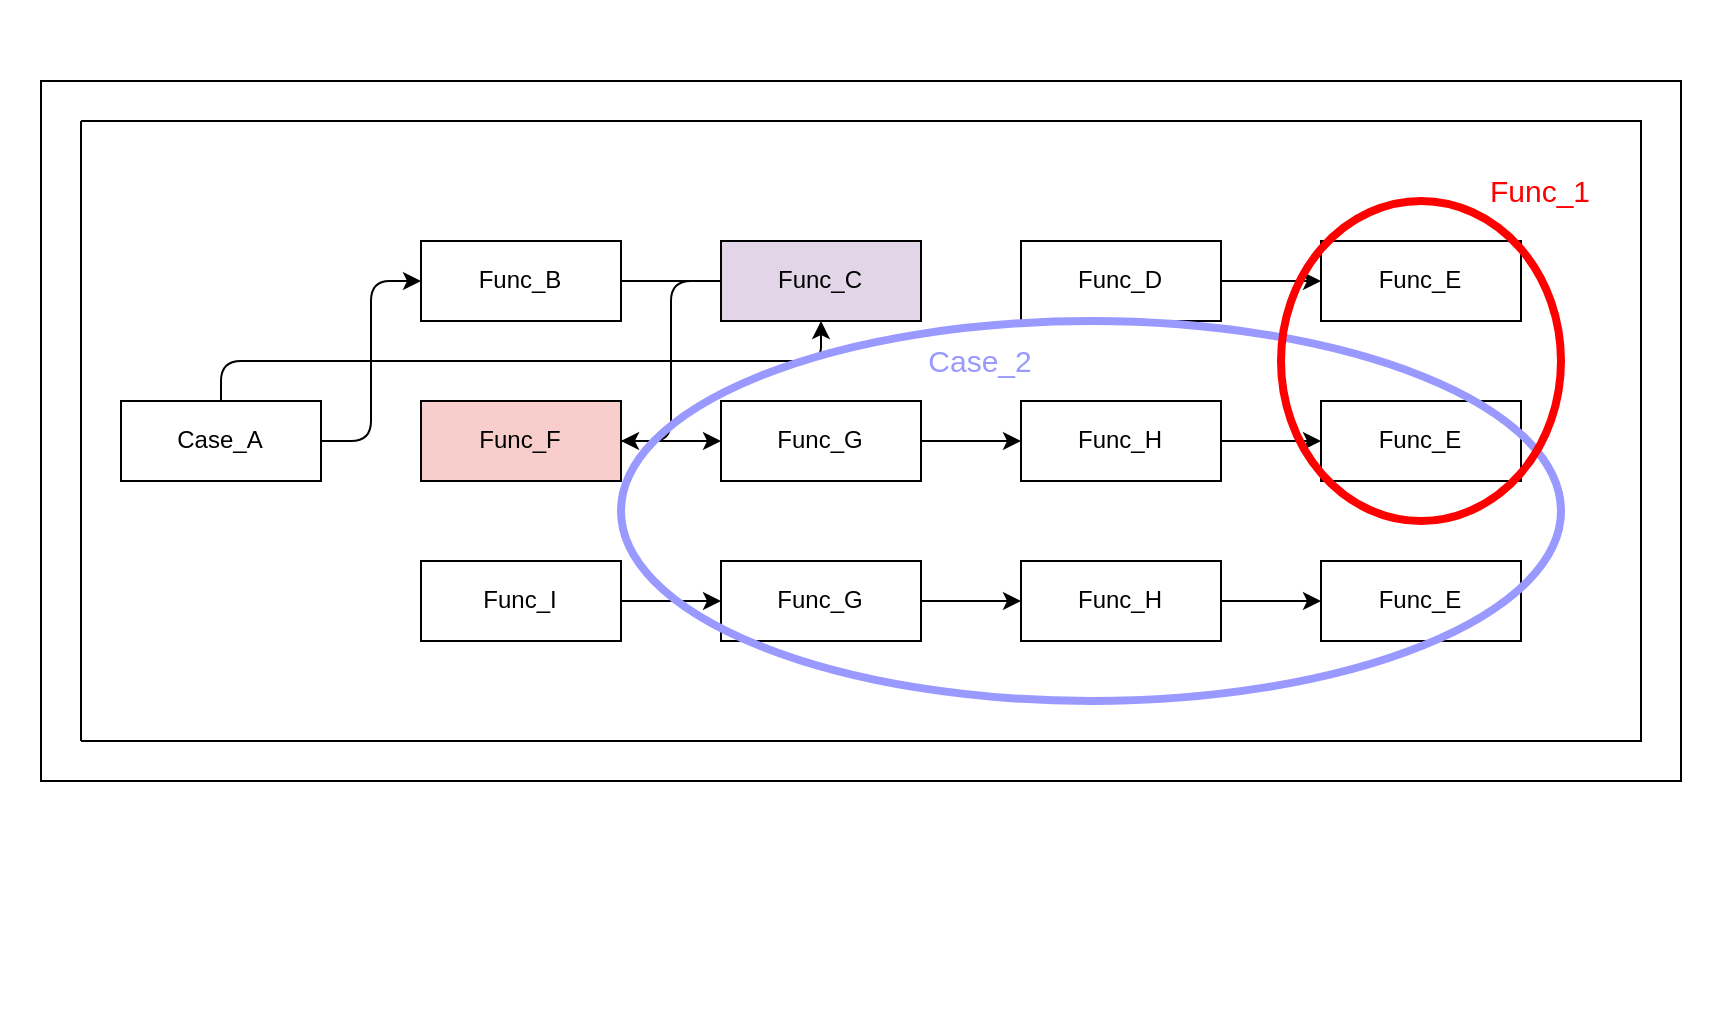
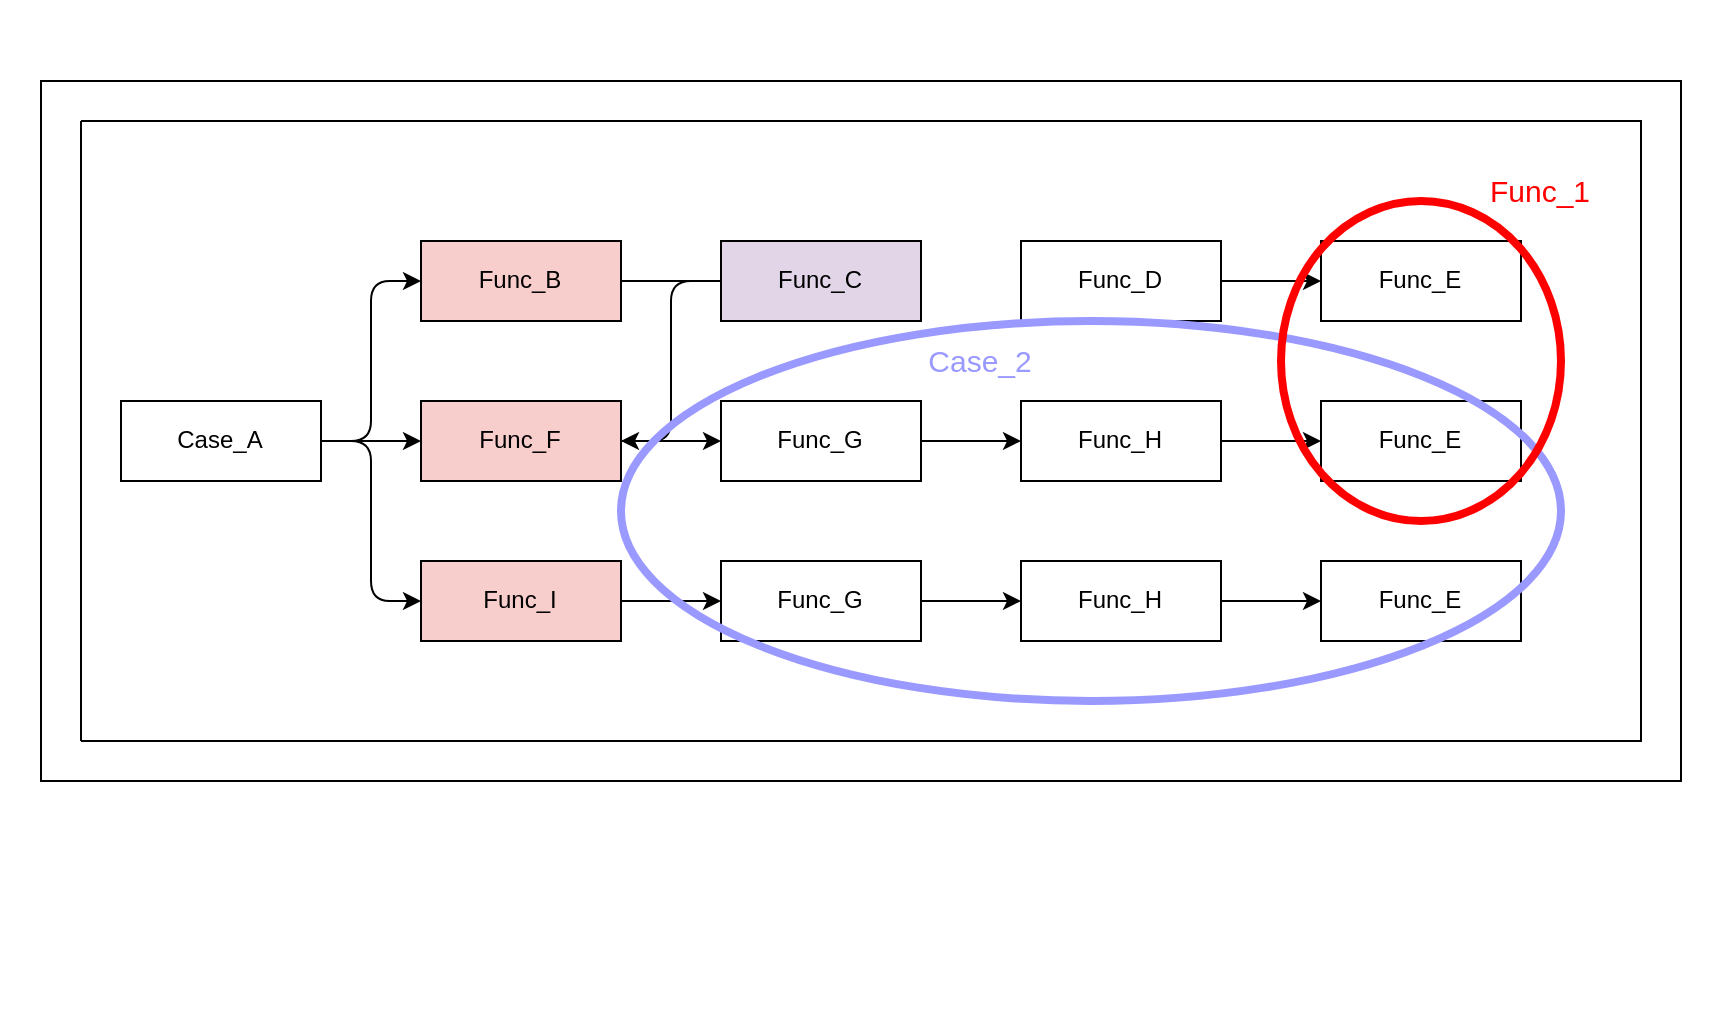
- <mxCell id="5" value="Func_B" style="whiteSpace=wrap;html=1;" vertex="1" parent="3"><mxGeometry x="170" y="60" width="100" height="40" as="geometry" /></mxCell>
+ <mxCell id="5" value="Func_B" style="whiteSpace=wrap;html=1;fillColor=#f8cecc;" vertex="1" parent="3"><mxGeometry x="170" y="60" width="100" height="40" as="geometry" /></mxCell>
- <mxCell id="8" value="" style="edgeStyle=elbowEdgeStyle;elbow=vertical;html=1;rounded=1;curved=0;sourcePerimeterSpacing=0;targetPerimeterSpacing=0;startSize=6;endSize=6;" edge="1" parent="3" source="4" target="12"><mxGeometry relative="1" as="geometry" /></mxCell>
+ <mxCell id="8" value="" style="edgeStyle=elbowEdgeStyle;elbow=vertical;html=1;rounded=1;curved=0;sourcePerimeterSpacing=0;targetPerimeterSpacing=0;startSize=6;endSize=6;" edge="1" parent="3" source="4" target="7"><mxGeometry relative="1" as="geometry" /></mxCell>
+ <mxCell id="9" value="" style="edgeStyle=elbowEdgeStyle;elbow=horizontal;html=1;rounded=1;curved=0;sourcePerimeterSpacing=0;targetPerimeterSpacing=0;startSize=6;endSize=6;" edge="1" target="10" source="4" parent="3"><mxGeometry relative="1" as="geometry"><mxPoint x="200" y="260" as="sourcePoint" /></mxGeometry></mxCell>
- <mxCell id="10" value="Func_I" style="whiteSpace=wrap;html=1;" vertex="1" parent="3"><mxGeometry x="170" y="220" width="100" height="40" as="geometry" /></mxCell>
+ <mxCell id="10" value="Func_I" style="whiteSpace=wrap;html=1;fillColor=#f8cecc;" vertex="1" parent="3"><mxGeometry x="170" y="220" width="100" height="40" as="geometry" /></mxCell>
